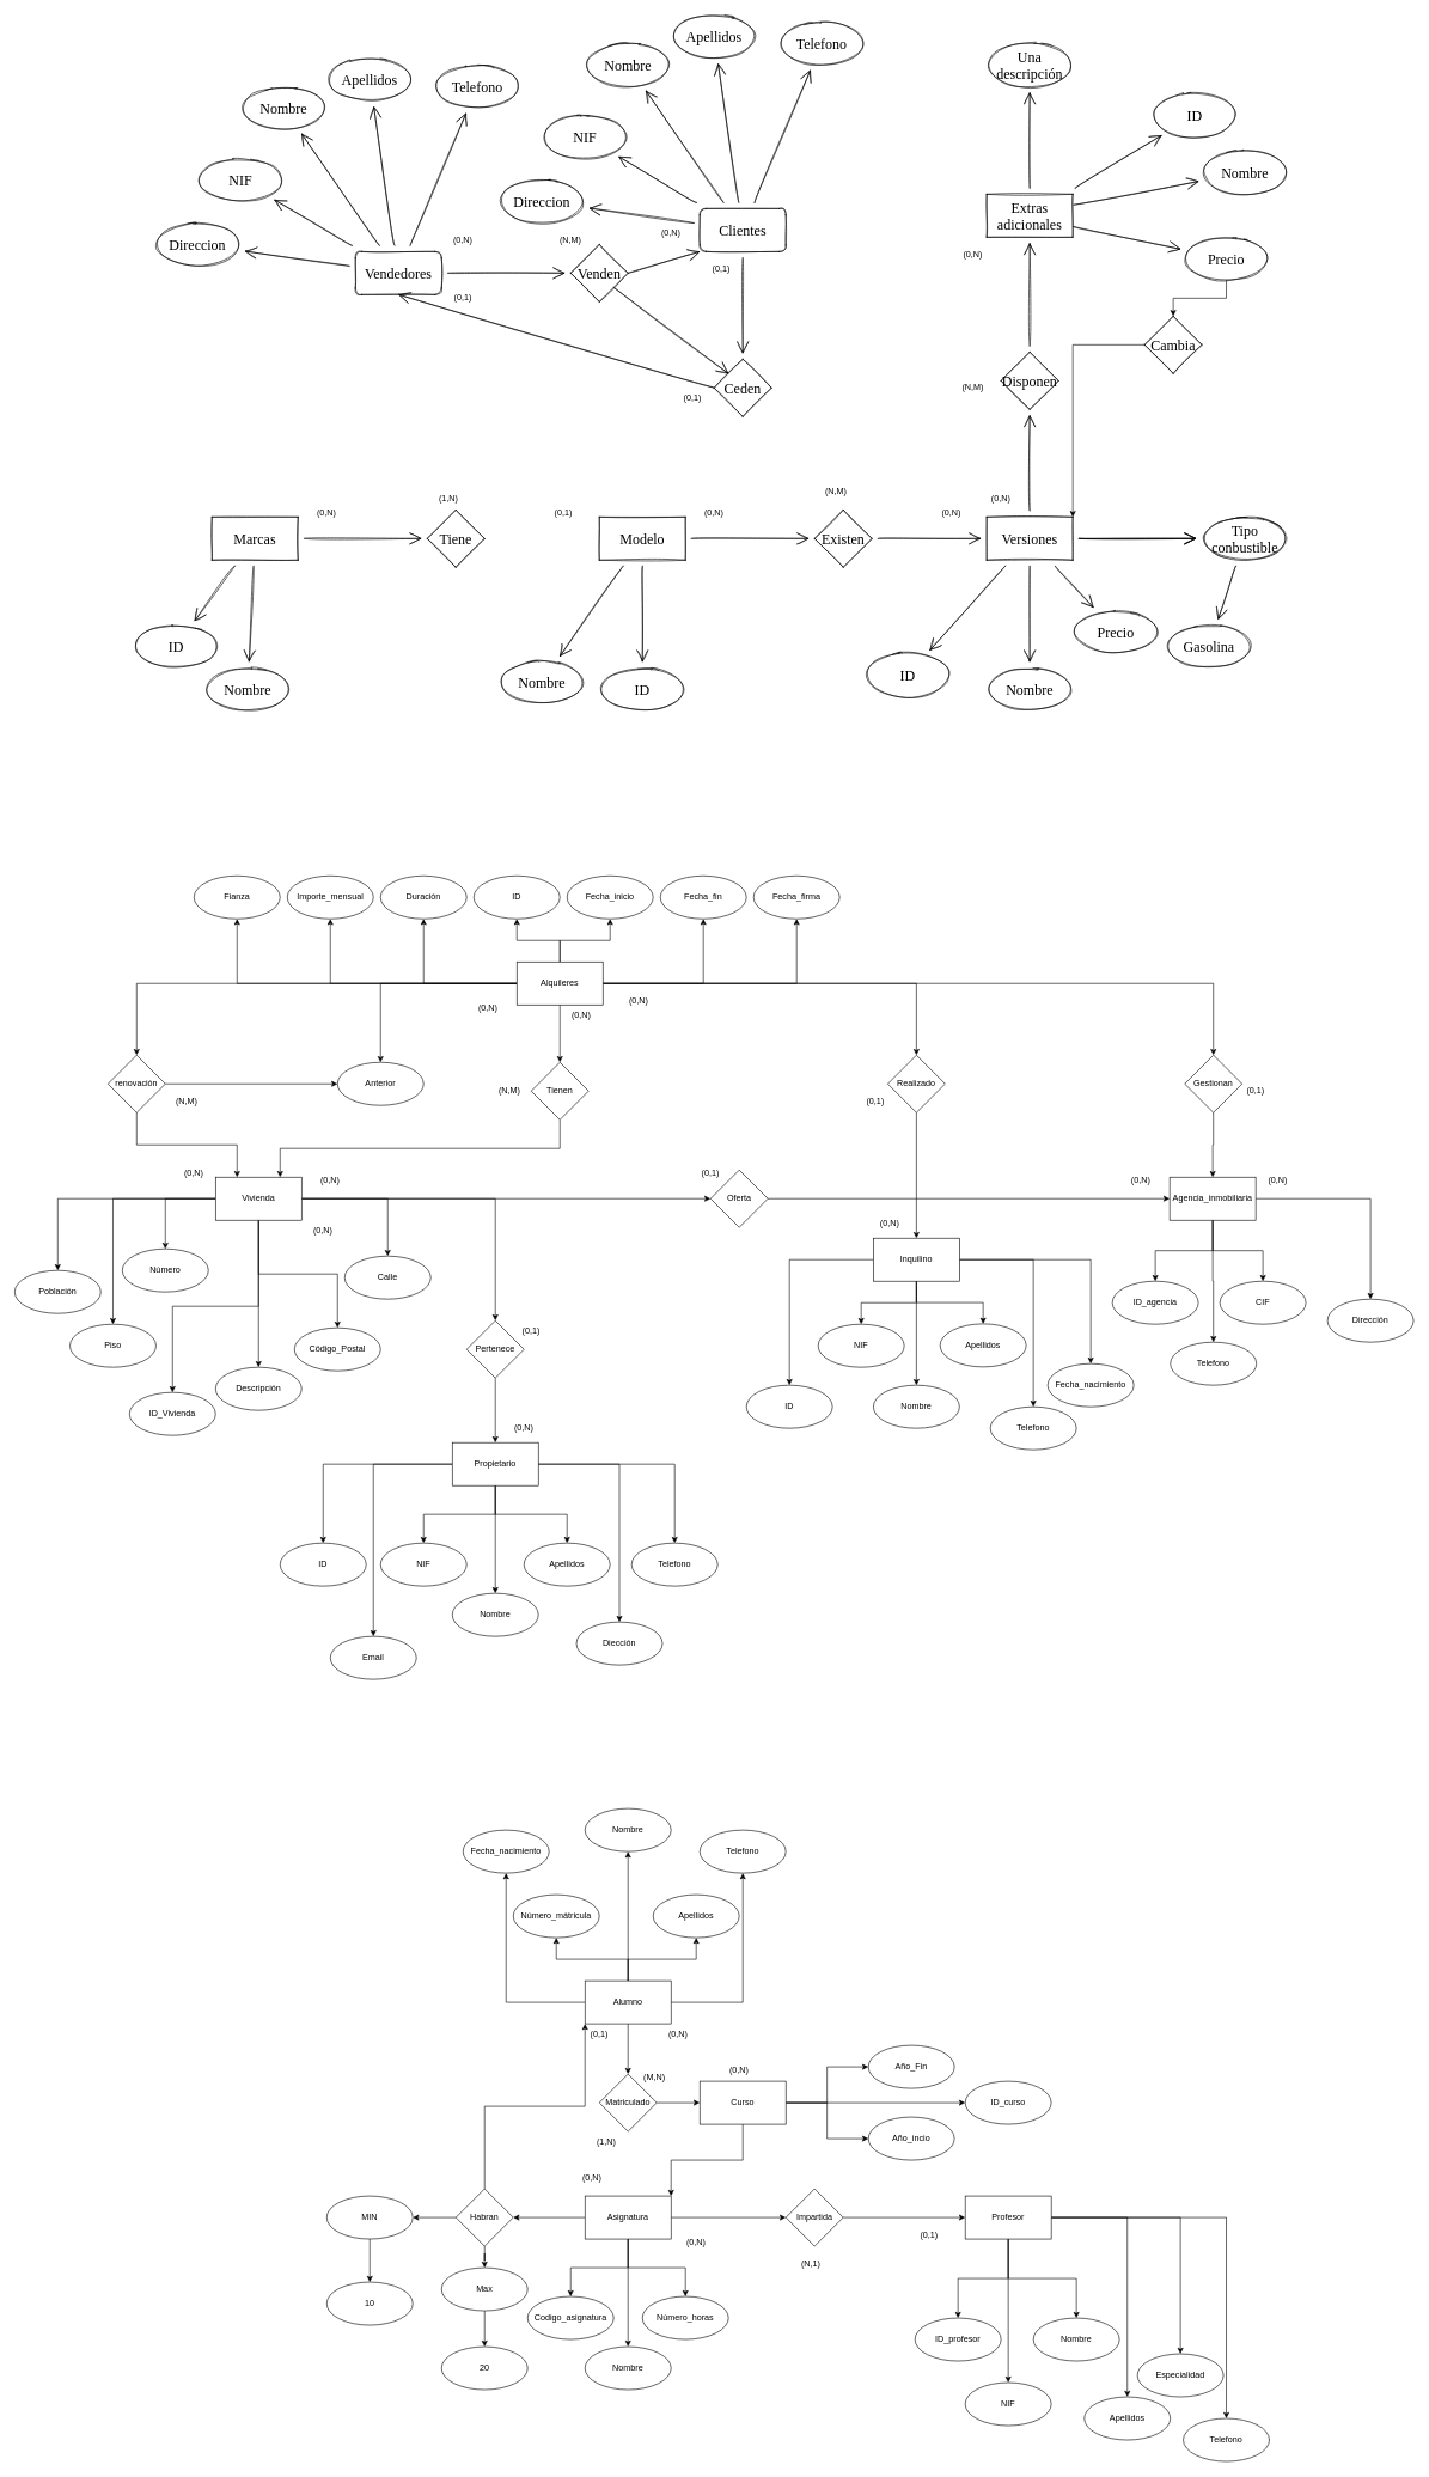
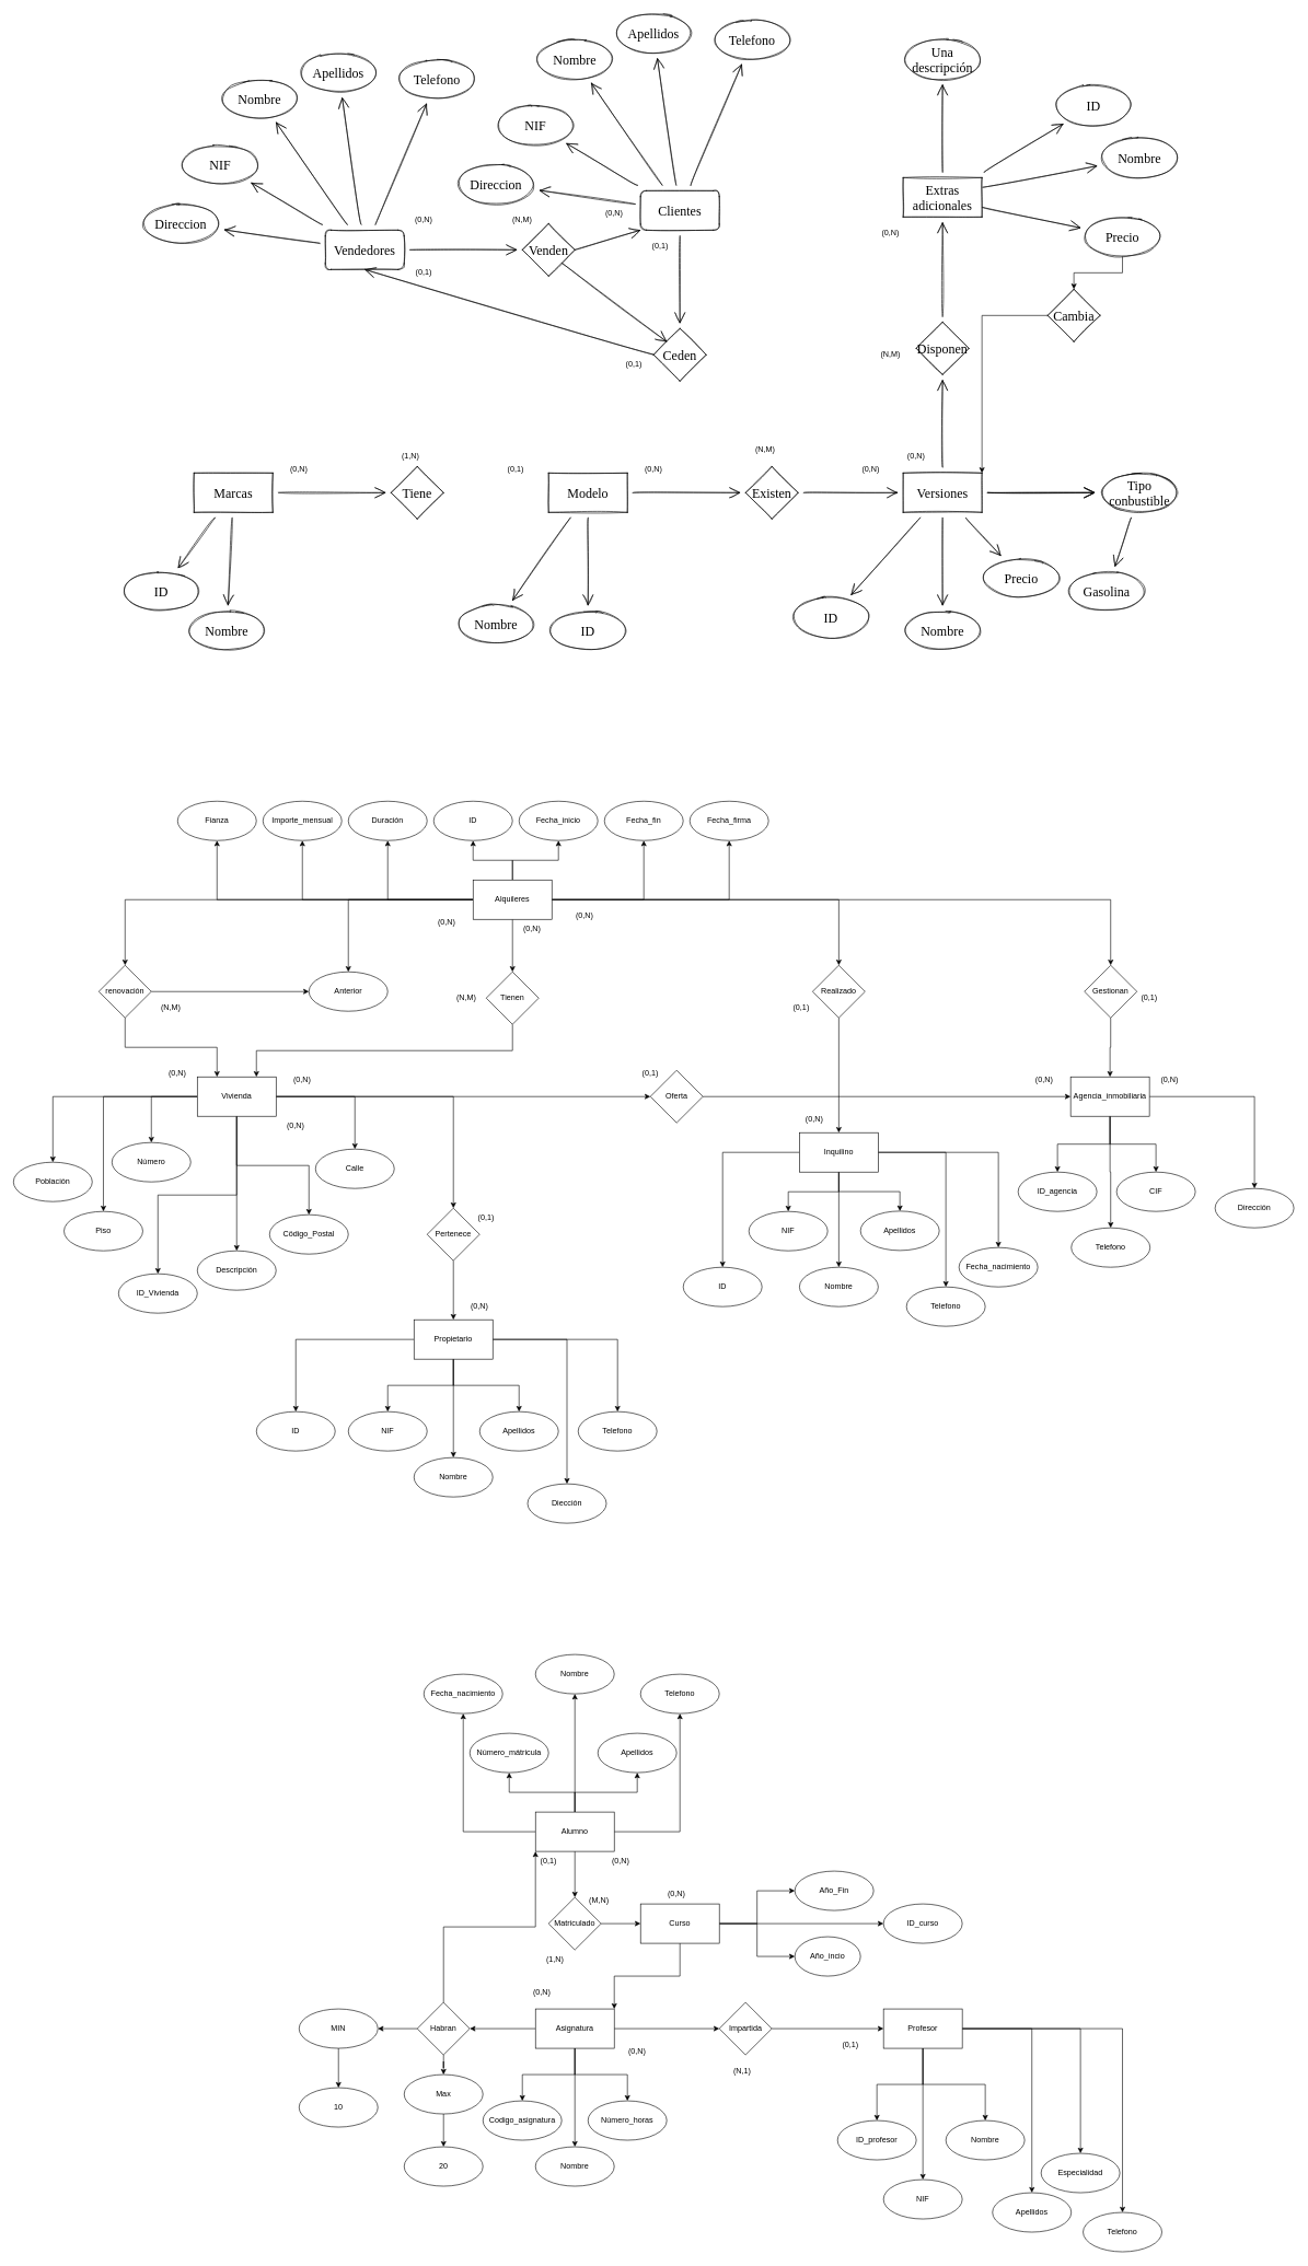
- <mxCell id="167" value="" style="edgeStyle=orthogonalEdgeStyle;rounded=0;orthogonalLoop=1;jettySize=auto;html=1;" edge="1" parent="1" source="168" target="175"><mxGeometry relative="1" as="geometry" /></mxCell>
- <mxCell id="175" value="Email" style="ellipse;whiteSpace=wrap;html=1;rounded=0;" vertex="1" parent="1"><mxGeometry x="460" y="2280" width="120" height="60" as="geometry" /></mxCell>
- <mxCell id="222" value="Año_incio" style="ellipse;whiteSpace=wrap;html=1;rounded=0;" vertex="1" parent="1"><mxGeometry x="1210" y="2950" width="120" height="60" as="geometry" /></mxCell>
+ <mxCell id="222" value="Año_incio" style="ellipse;whiteSpace=wrap;html=1;rounded=0;" vertex="1" parent="1"><mxGeometry x="1210" y="2950" width="100" height="60" as="geometry" /></mxCell>
